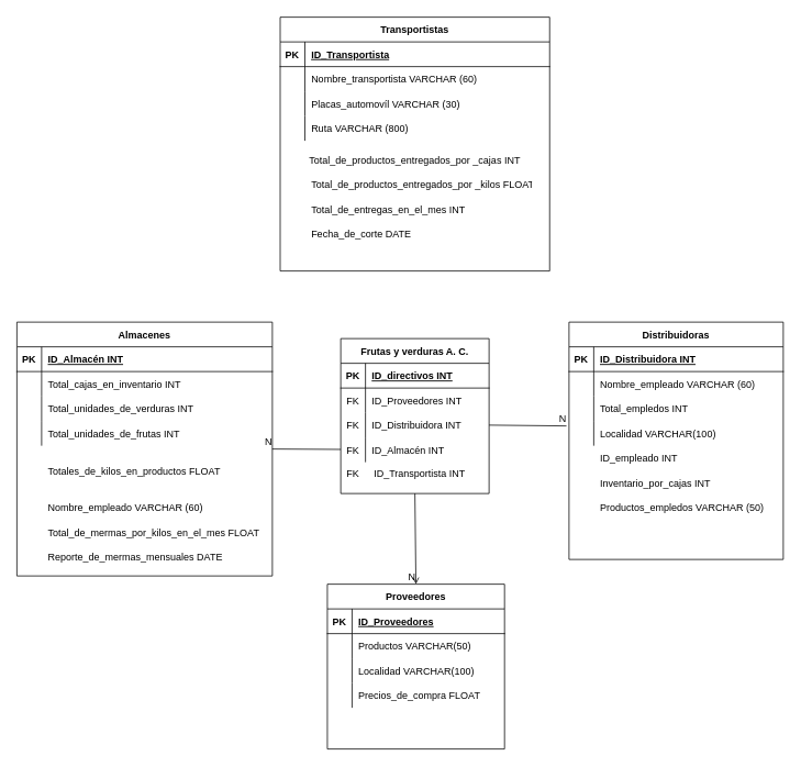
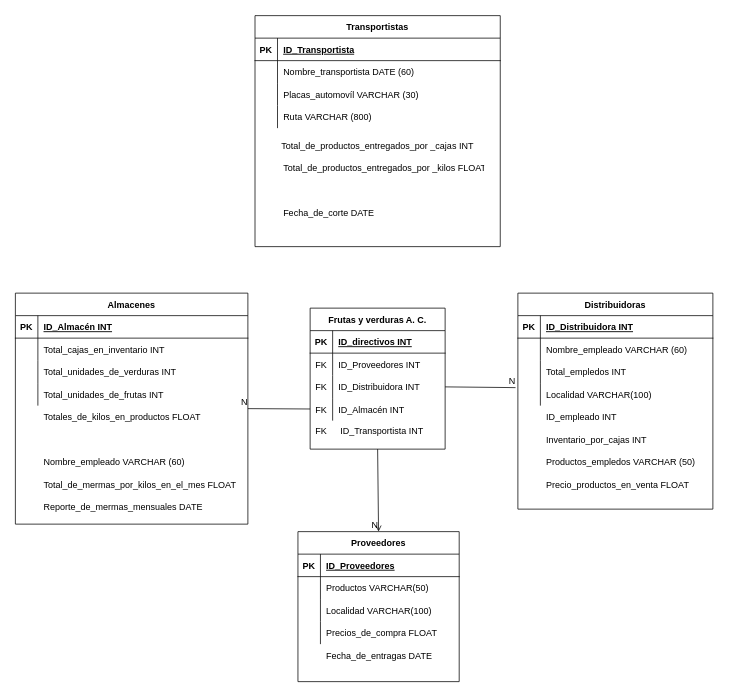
- <mxCell id="67" value="Nombre_transportista VARCHAR (60)" style="shape=partialRectangle;connectable=0;fillColor=none;top=0;left=0;bottom=0;right=0;align=left;spacingLeft=6;overflow=hidden;" vertex="1" parent="65"><mxGeometry x="30" width="297" height="30" as="geometry"><mxRectangle width="297" height="30" as="alternateBounds" /></mxGeometry></mxCell>
+ <mxCell id="67" value="Nombre_transportista DATE (60)" style="shape=partialRectangle;connectable=0;fillColor=none;top=0;left=0;bottom=0;right=0;align=left;spacingLeft=6;overflow=hidden;" vertex="1" parent="65"><mxGeometry x="30" width="297" height="30" as="geometry"><mxRectangle width="297" height="30" as="alternateBounds" /></mxGeometry></mxCell>
- <mxCell id="80" value="Total_de_entregas_en_el_mes INT" style="shape=partialRectangle;connectable=0;fillColor=none;top=0;left=0;bottom=0;right=0;align=left;spacingLeft=6;overflow=hidden;" vertex="1" parent="1"><mxGeometry x="369.5" y="238" width="274.5" height="30" as="geometry"><mxRectangle width="230" height="30" as="alternateBounds" /></mxGeometry></mxCell>
- <mxCell id="59" value="Totales_de_kilos_en_productos FLOAT" style="shape=partialRectangle;connectable=0;fillColor=none;top=0;left=0;bottom=0;right=0;align=left;spacingLeft=6;overflow=hidden;" vertex="1" parent="1"><mxGeometry x="50" y="555" width="220" height="30" as="geometry"><mxRectangle width="200" height="30" as="alternateBounds" /></mxGeometry></mxCell>
+ <mxCell id="59" value="Totales_de_kilos_en_productos FLOAT" style="shape=partialRectangle;connectable=0;fillColor=none;top=0;left=0;bottom=0;right=0;align=left;spacingLeft=6;overflow=hidden;" vertex="1" parent="1"><mxGeometry x="50" y="540" width="220" height="30" as="geometry"><mxRectangle width="200" height="30" as="alternateBounds" /></mxGeometry></mxCell>
+ <mxCell id="45" value="Precio_productos_en_venta FLOAT" style="shape=partialRectangle;connectable=0;fillColor=none;top=0;left=0;bottom=0;right=0;align=left;spacingLeft=6;overflow=hidden;" vertex="1" parent="1"><mxGeometry x="720" y="630" width="220" height="30" as="geometry"><mxRectangle width="210" height="30" as="alternateBounds" /></mxGeometry></mxCell>
+ <mxCell id="28" value="Fecha_de_entragas DATE" style="shape=partialRectangle;connectable=0;fillColor=none;top=0;left=0;bottom=0;right=0;align=left;spacingLeft=6;overflow=hidden;" vertex="1" parent="1"><mxGeometry x="426.75" y="858" width="185" height="30" as="geometry"><mxRectangle width="185" height="30" as="alternateBounds" /></mxGeometry></mxCell>
